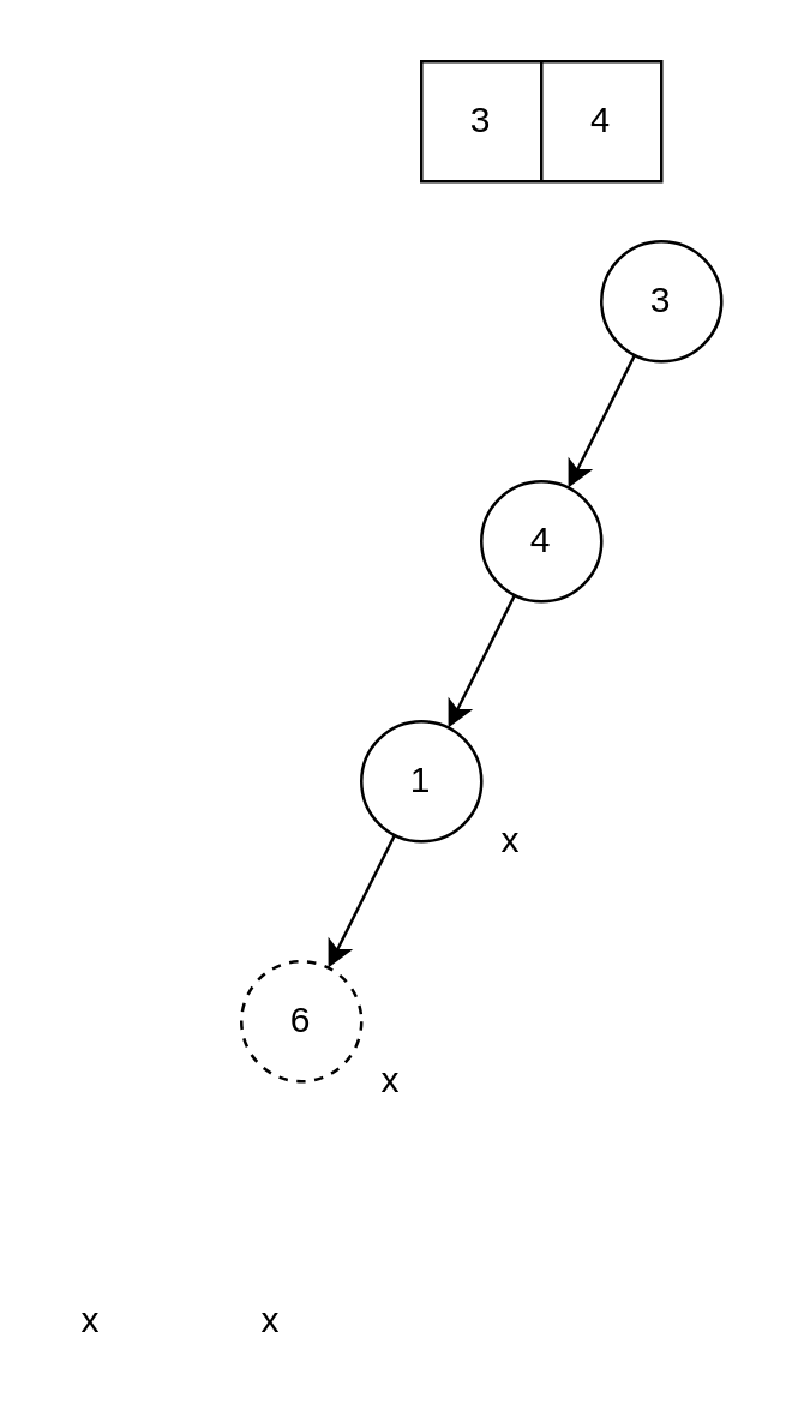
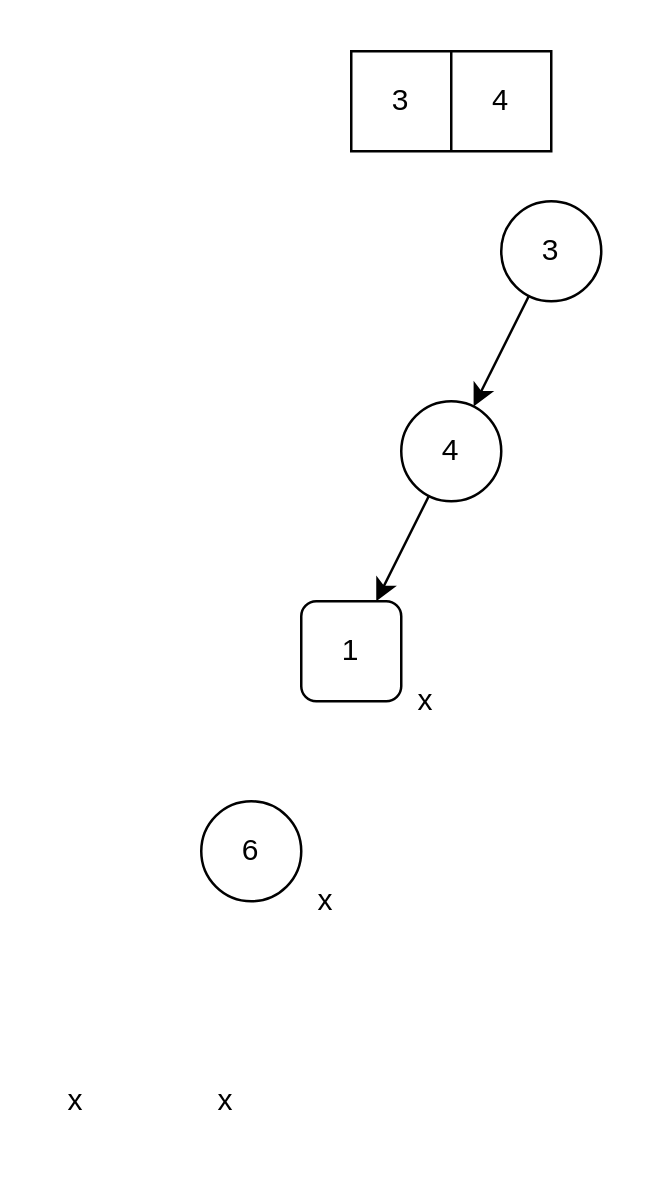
- <mxCell id="6" value="1" style="ellipse;whiteSpace=wrap;html=1;aspect=fixed;fillColor=none;" parent="1" vertex="1"><mxGeometry x="120" y="240" width="40" height="40" as="geometry" /></mxCell>
+ <mxCell id="6" value="1" style="whiteSpace=wrap;html=1;aspect=fixed;fillColor=none;rounded=1;" parent="1" vertex="1"><mxGeometry x="120" y="240" width="40" height="40" as="geometry" /></mxCell>
- <mxCell id="13" style="rounded=0;orthogonalLoop=1;jettySize=auto;html=1;" parent="1" source="6" target="12" edge="1"><mxGeometry relative="1" as="geometry"><mxPoint x="180" y="320" as="sourcePoint" /><mxPoint x="151" y="253" as="targetPoint" /></mxGeometry></mxCell>
- <mxCell id="12" value="6" style="ellipse;whiteSpace=wrap;html=1;aspect=fixed;fillColor=none;dashed=1;" parent="1" vertex="1"><mxGeometry x="80" y="320" width="40" height="40" as="geometry" /></mxCell>
+ <mxCell id="12" value="6" style="ellipse;whiteSpace=wrap;html=1;aspect=fixed;fillColor=none;" parent="1" vertex="1"><mxGeometry x="80" y="320" width="40" height="40" as="geometry" /></mxCell>
